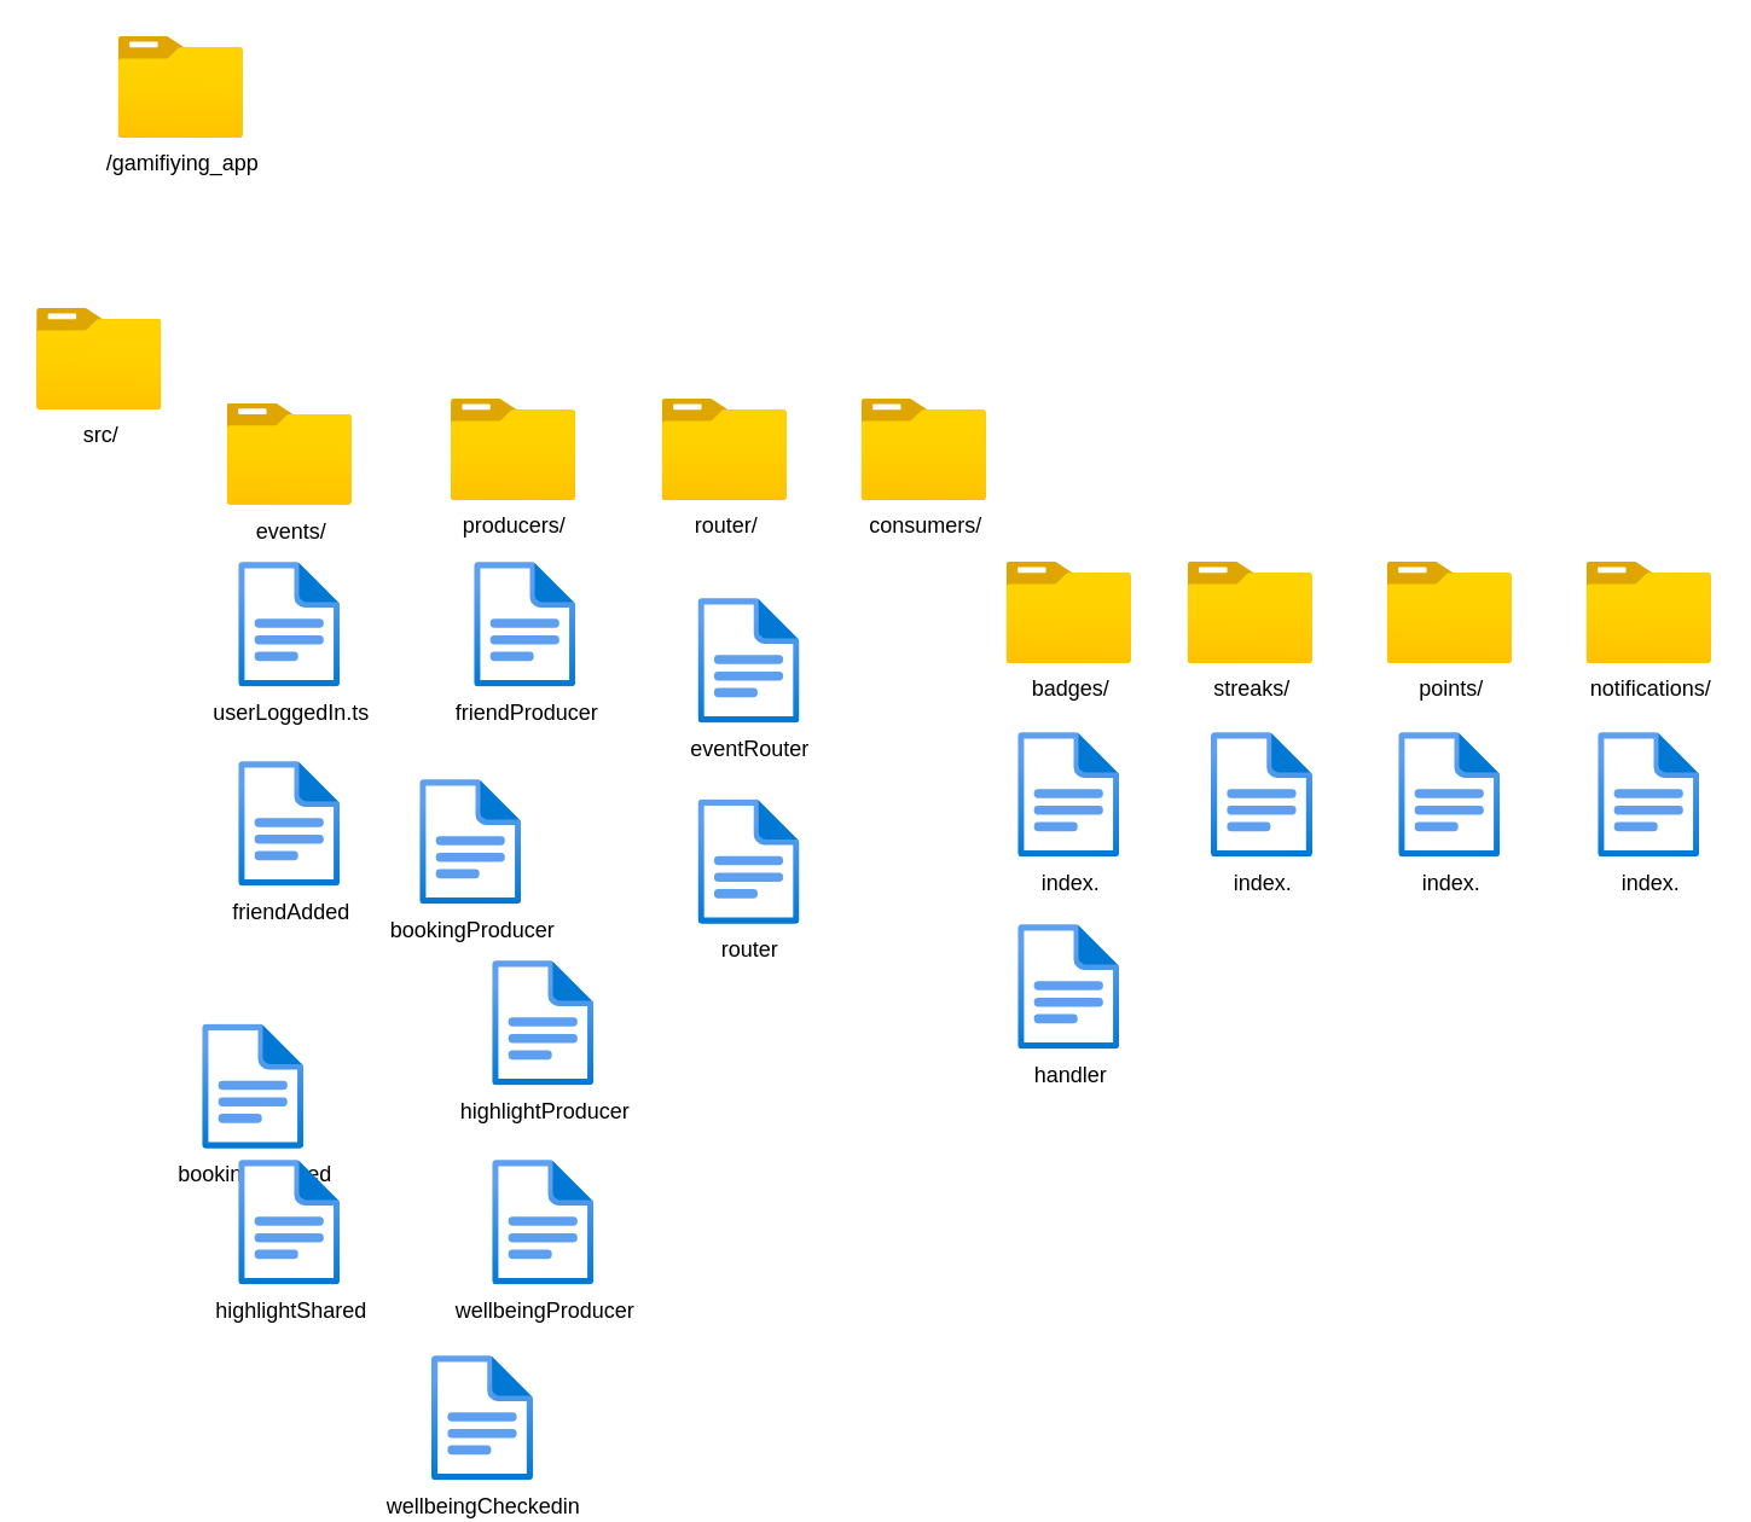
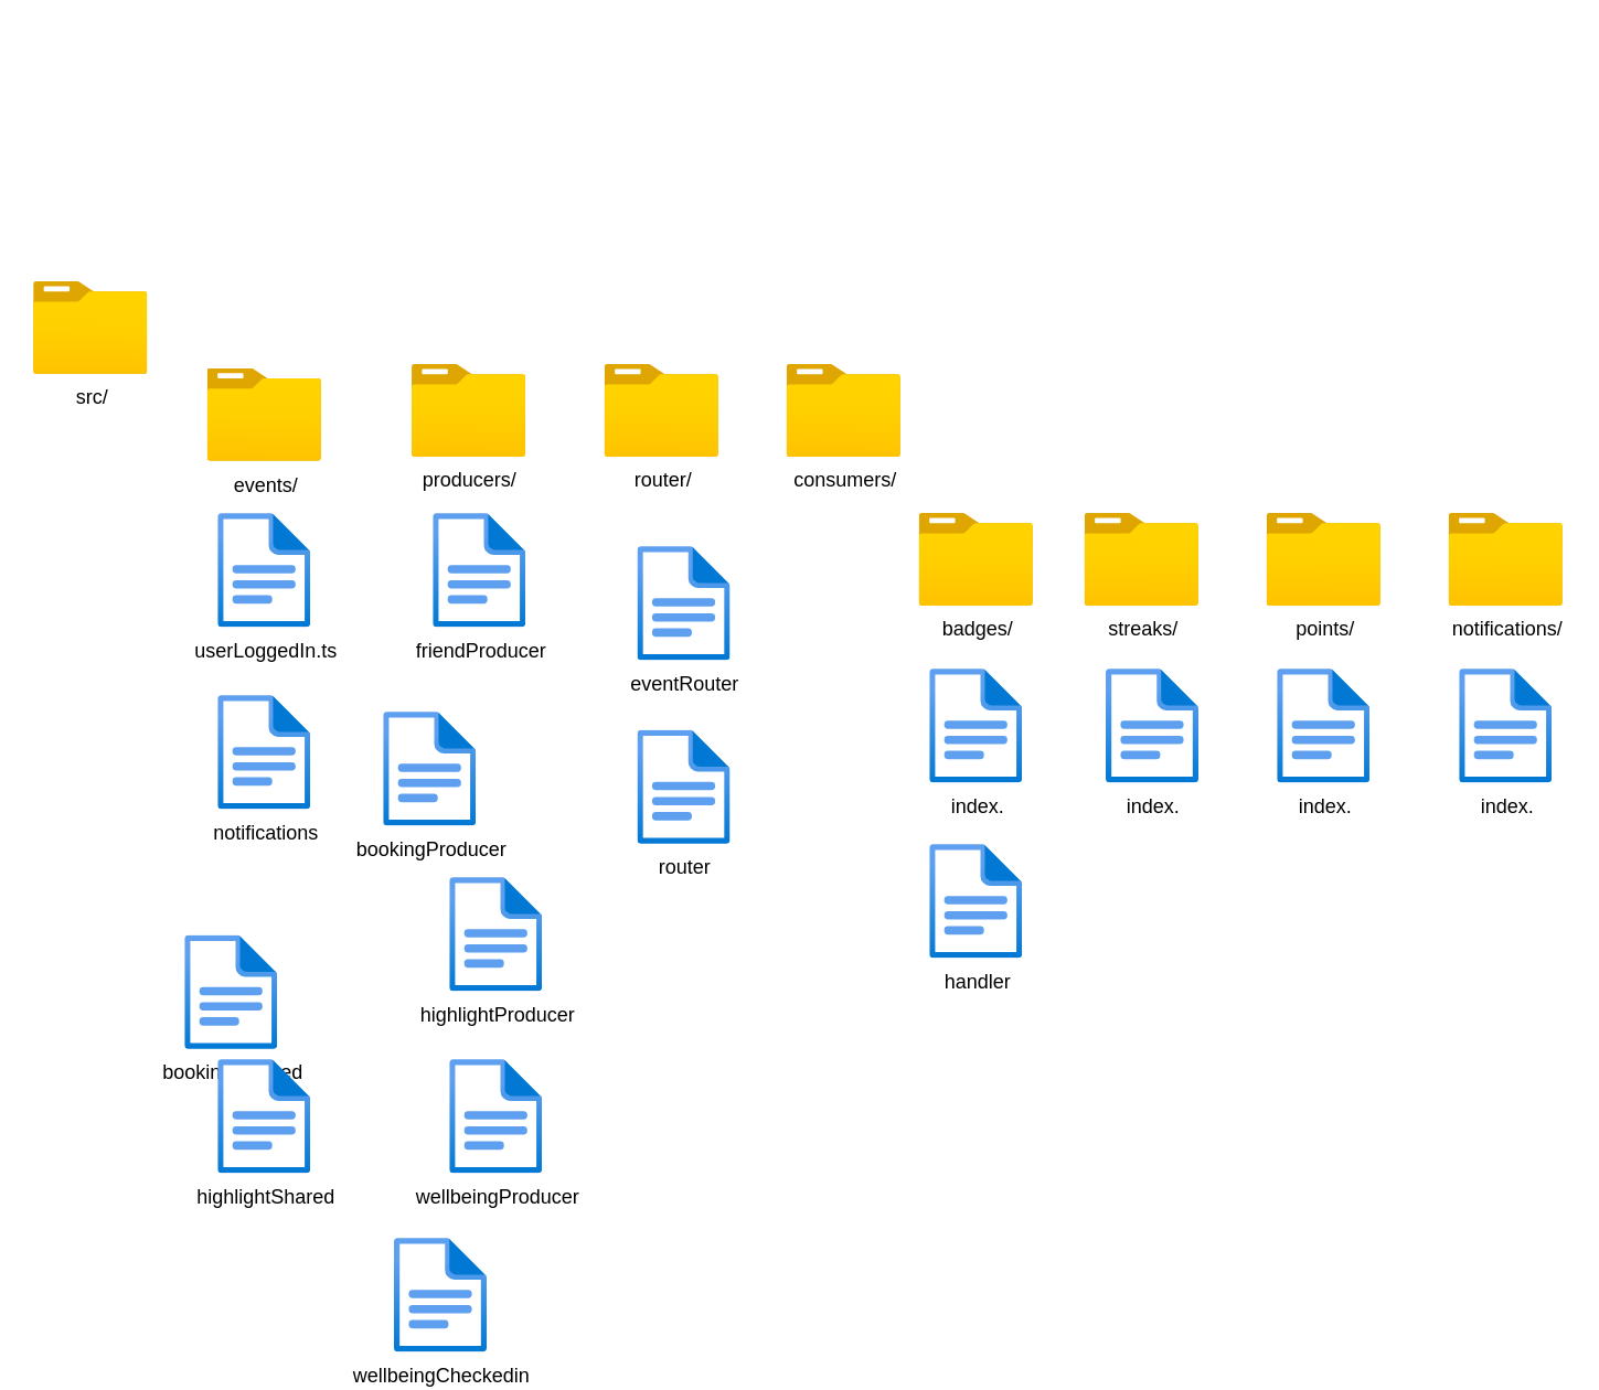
- <mxCell id="4" value="/gamifiying_app" style="image;aspect=fixed;html=1;points=[];align=center;fontSize=12;image=img/lib/azure2/general/Folder_Blank.svg;" vertex="1" parent="1"><mxGeometry x="65" y="20" width="69" height="56.0" as="geometry" /></mxCell>
- <mxCell id="5" value="friendAdded" style="image;aspect=fixed;html=1;points=[];align=center;fontSize=12;image=img/lib/azure2/general/File.svg;" vertex="1" parent="1"><mxGeometry x="131.5" y="420" width="56.0" height="69" as="geometry" /></mxCell>
+ <mxCell id="5" value="notifications" style="image;aspect=fixed;html=1;points=[];align=center;fontSize=12;image=img/lib/azure2/general/File.svg;" vertex="1" parent="1"><mxGeometry x="131.5" y="420" width="56.0" height="69" as="geometry" /></mxCell>
